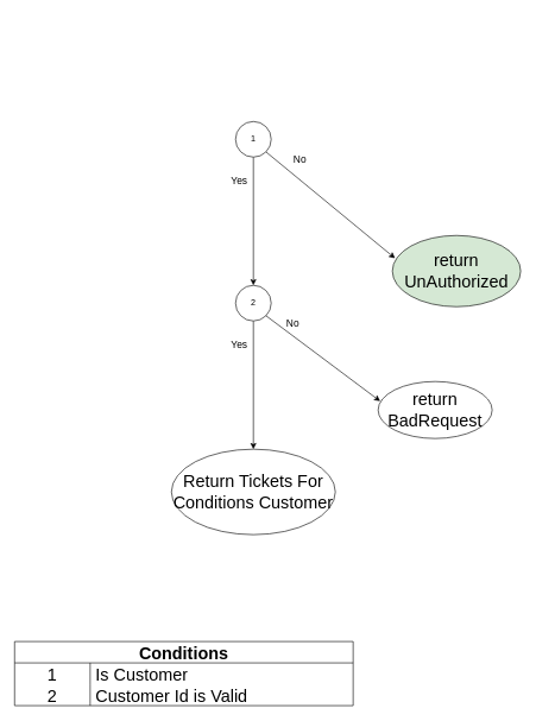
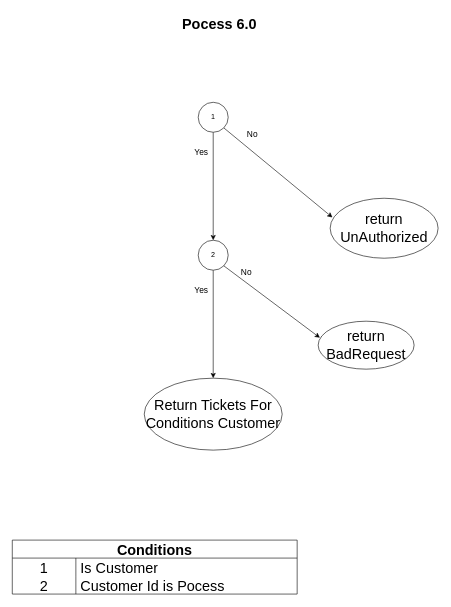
+ <mxCell id="2" value="&lt;font style=&quot;font-size: 24px;&quot;&gt;&lt;b&gt;Pocess 6.0&lt;/b&gt;&lt;/font&gt;" style="text;html=1;align=center;verticalAlign=middle;resizable=0;points=[];autosize=1;strokeColor=none;fillColor=none;" vertex="1" parent="1"><mxGeometry x="290" width="150" height="40" as="geometry" y="20" /></mxCell>
- <mxCell id="13" value="return UnAuthorized" style="ellipse;whiteSpace=wrap;html=1;fontSize=24;fillColor=#d5e8d4;" vertex="1" parent="1"><mxGeometry x="550" y="330" width="180" height="100" as="geometry" /></mxCell>
+ <mxCell id="13" value="return UnAuthorized" style="ellipse;whiteSpace=wrap;html=1;fontSize=24;" vertex="1" parent="1"><mxGeometry x="550" y="330" width="180" height="100" as="geometry" /></mxCell>
- <mxCell id="9" value="Customer Id is Valid" style="shape=partialRectangle;html=1;whiteSpace=wrap;connectable=0;fillColor=none;top=0;left=0;bottom=0;right=0;align=left;spacingLeft=6;overflow=hidden;fontSize=24;" vertex="1" parent="7"><mxGeometry x="106" width="369" height="30" as="geometry"><mxRectangle width="369" height="30" as="alternateBounds" /></mxGeometry></mxCell>
+ <mxCell id="9" value="Customer Id is Pocess" style="shape=partialRectangle;html=1;whiteSpace=wrap;connectable=0;fillColor=none;top=0;left=0;bottom=0;right=0;align=left;spacingLeft=6;overflow=hidden;fontSize=24;" vertex="1" parent="7"><mxGeometry x="106" width="369" height="30" as="geometry"><mxRectangle width="369" height="30" as="alternateBounds" /></mxGeometry></mxCell>
